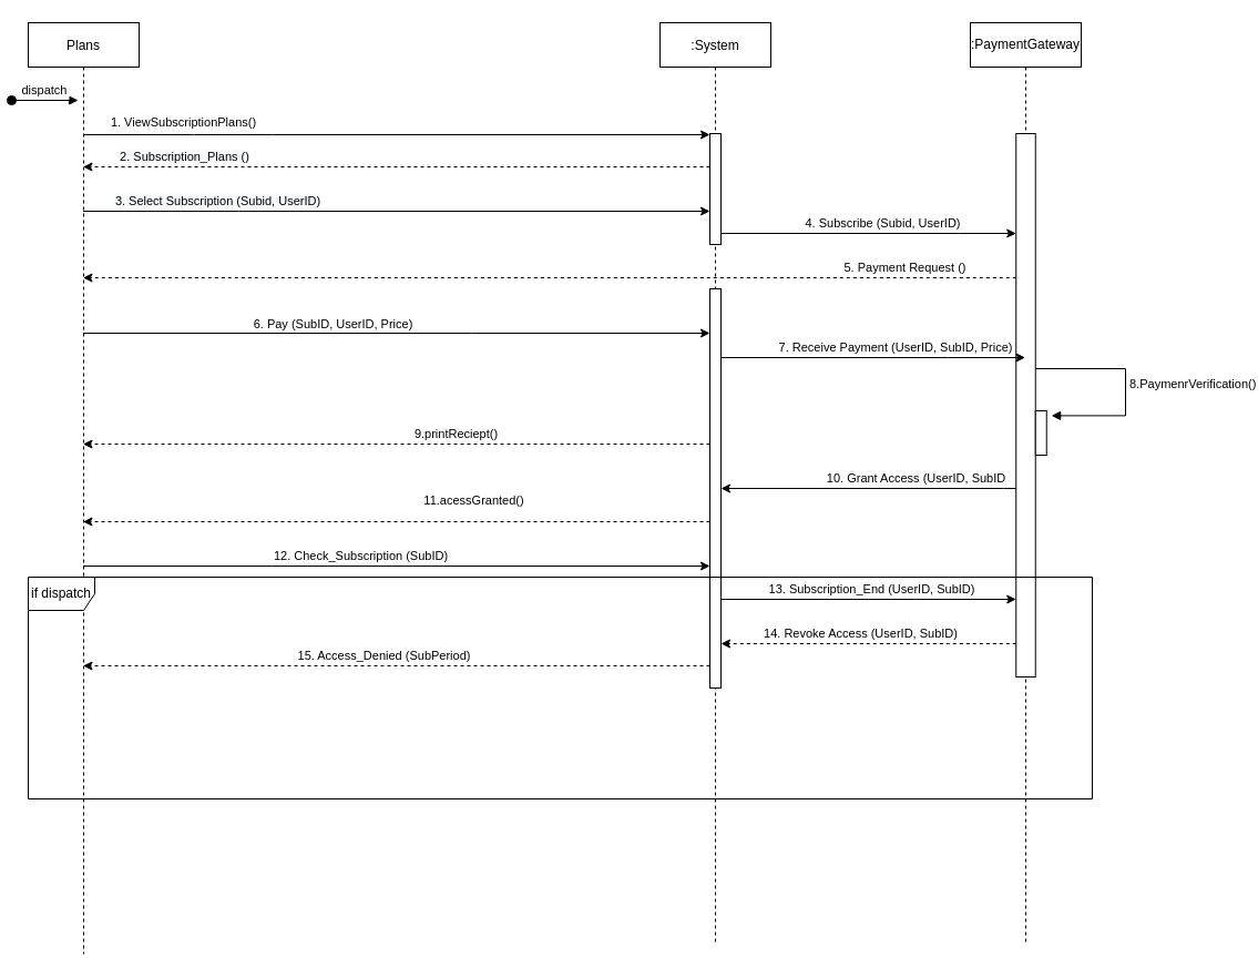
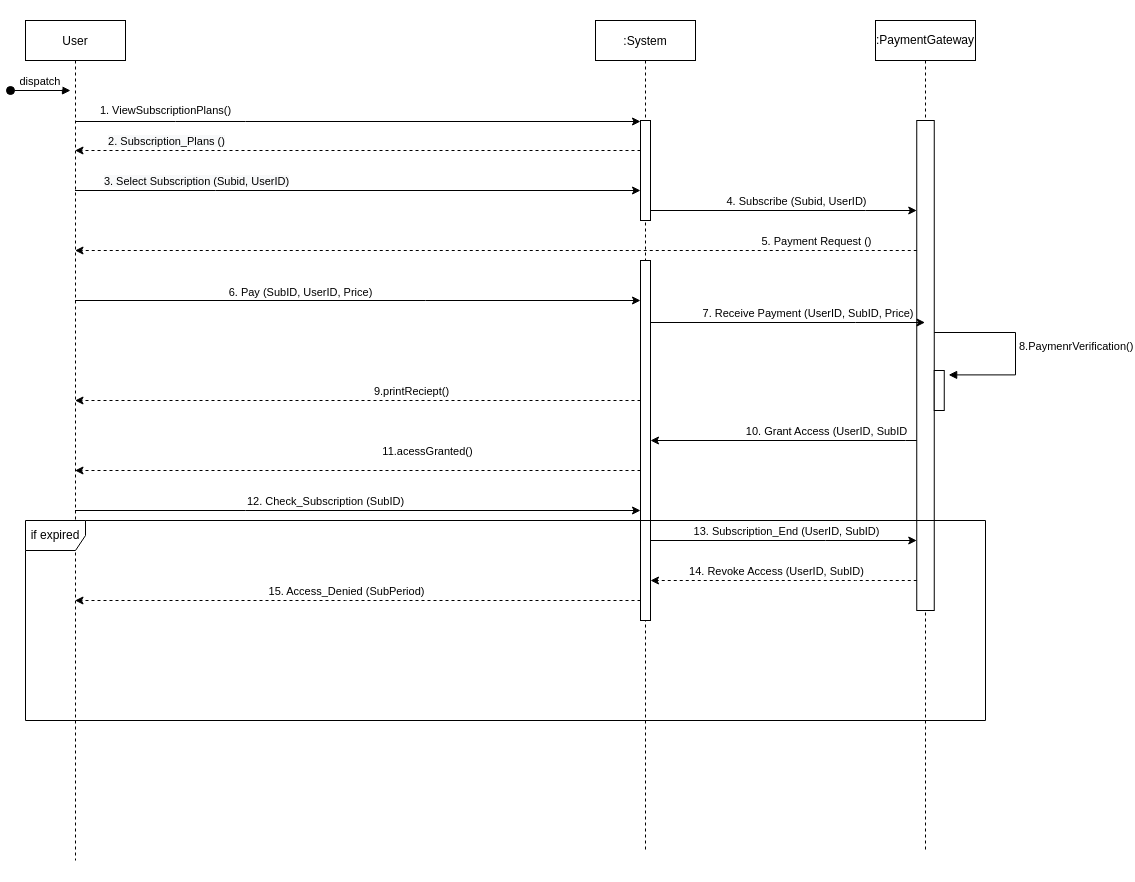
- <mxCell id="8" value="Plans" style="shape=umlLifeline;perimeter=lifelinePerimeter;container=1;collapsible=0;recursiveResize=0;rounded=0;shadow=0;strokeWidth=1;" parent="1" vertex="1"><mxGeometry x="20" y="20" width="100" height="840" as="geometry" /></mxCell>
+ <mxCell id="8" value="User" style="shape=umlLifeline;perimeter=lifelinePerimeter;container=1;collapsible=0;recursiveResize=0;rounded=0;shadow=0;strokeWidth=1;" parent="1" vertex="1"><mxGeometry x="20" y="20" width="100" height="840" as="geometry" /></mxCell>
- <mxCell id="32" value="if dispatch" style="shape=umlFrame;whiteSpace=wrap;html=1;" parent="1" vertex="1"><mxGeometry x="20" y="520" width="960" height="200" as="geometry" /></mxCell>
+ <mxCell id="32" value="if expired" style="shape=umlFrame;whiteSpace=wrap;html=1;" parent="1" vertex="1"><mxGeometry x="20" y="520" width="960" height="200" as="geometry" /></mxCell>
